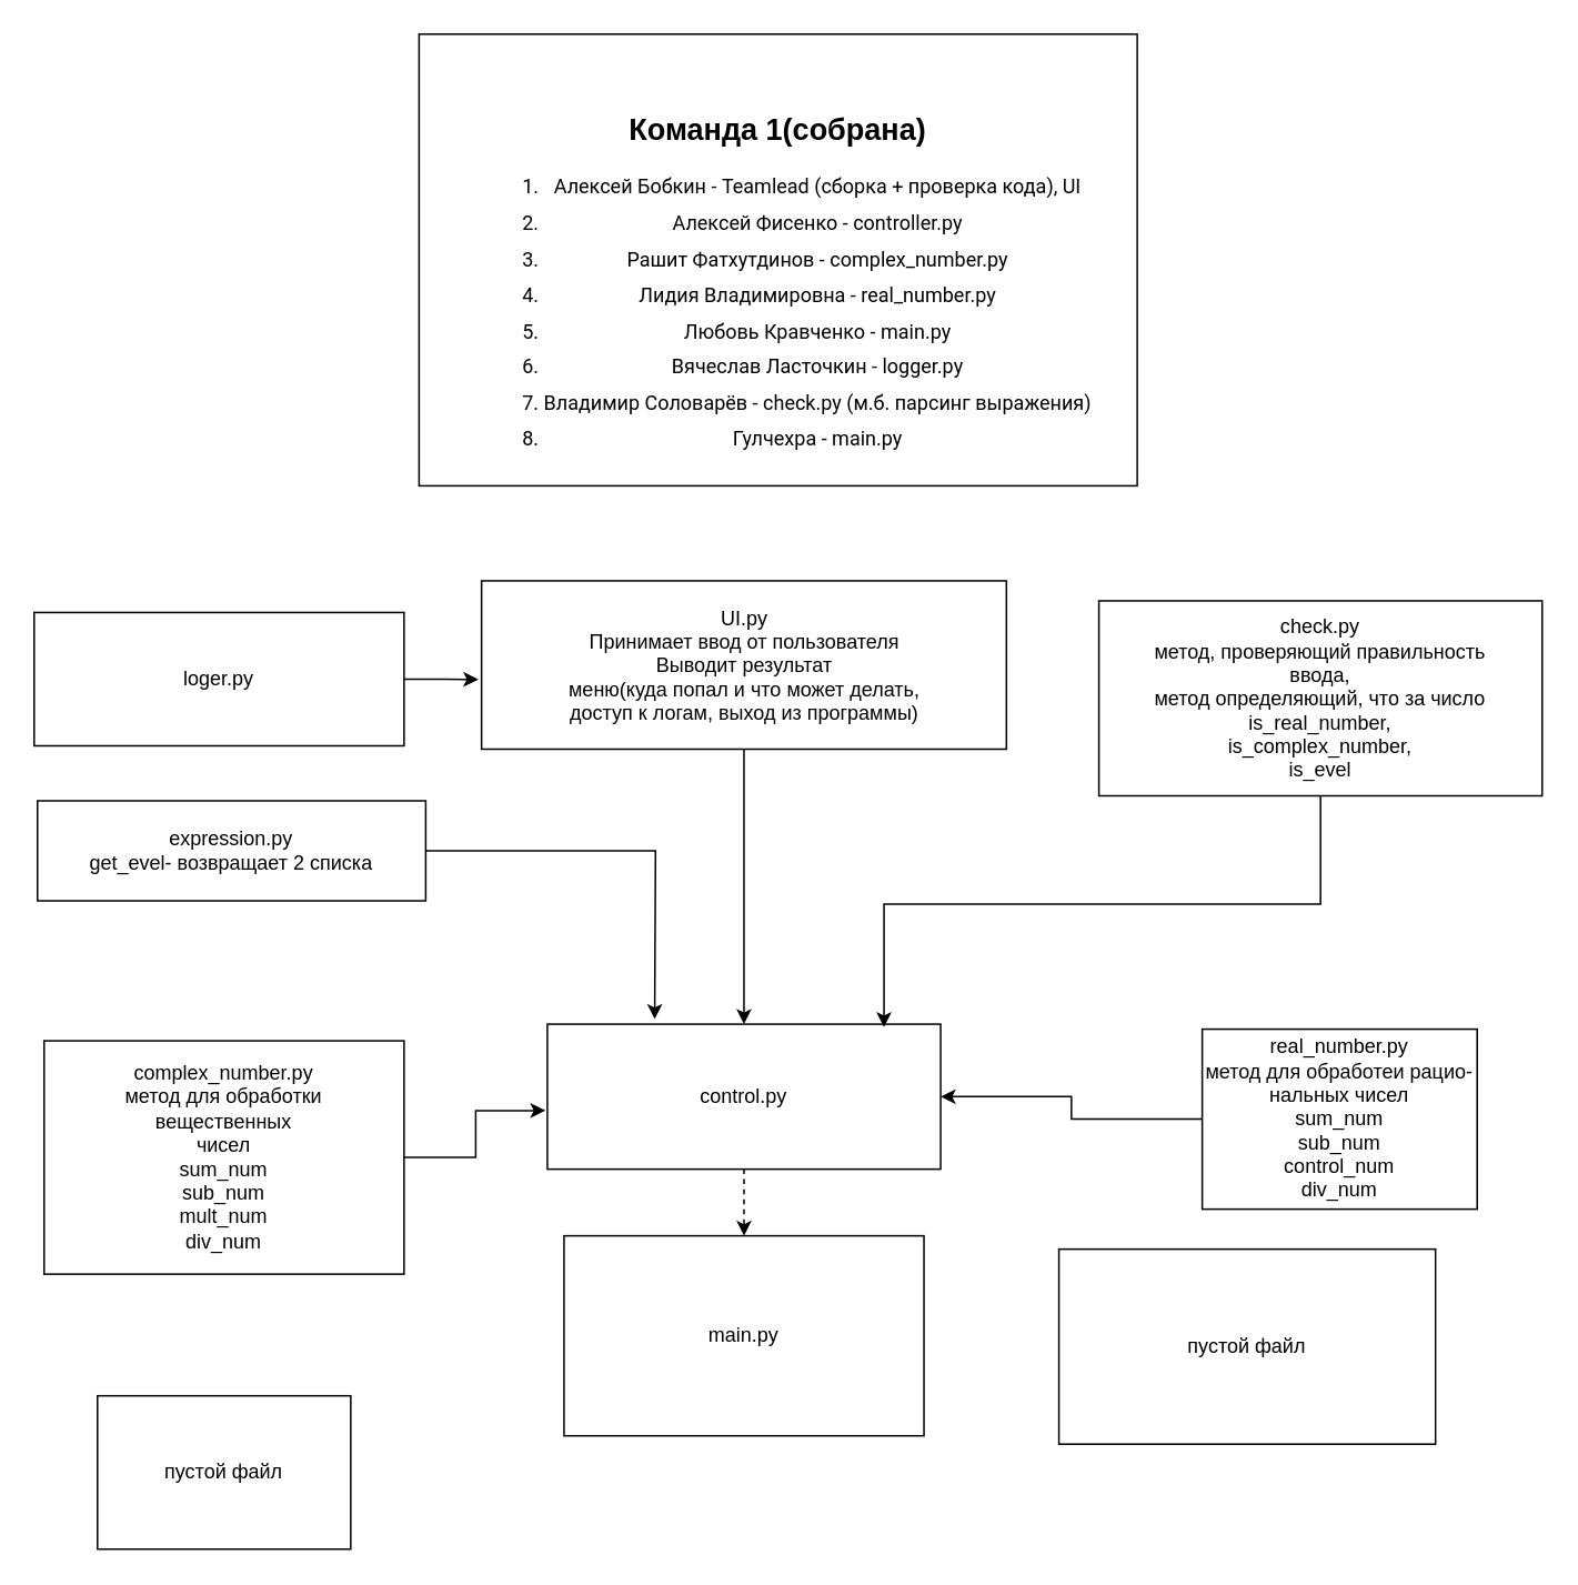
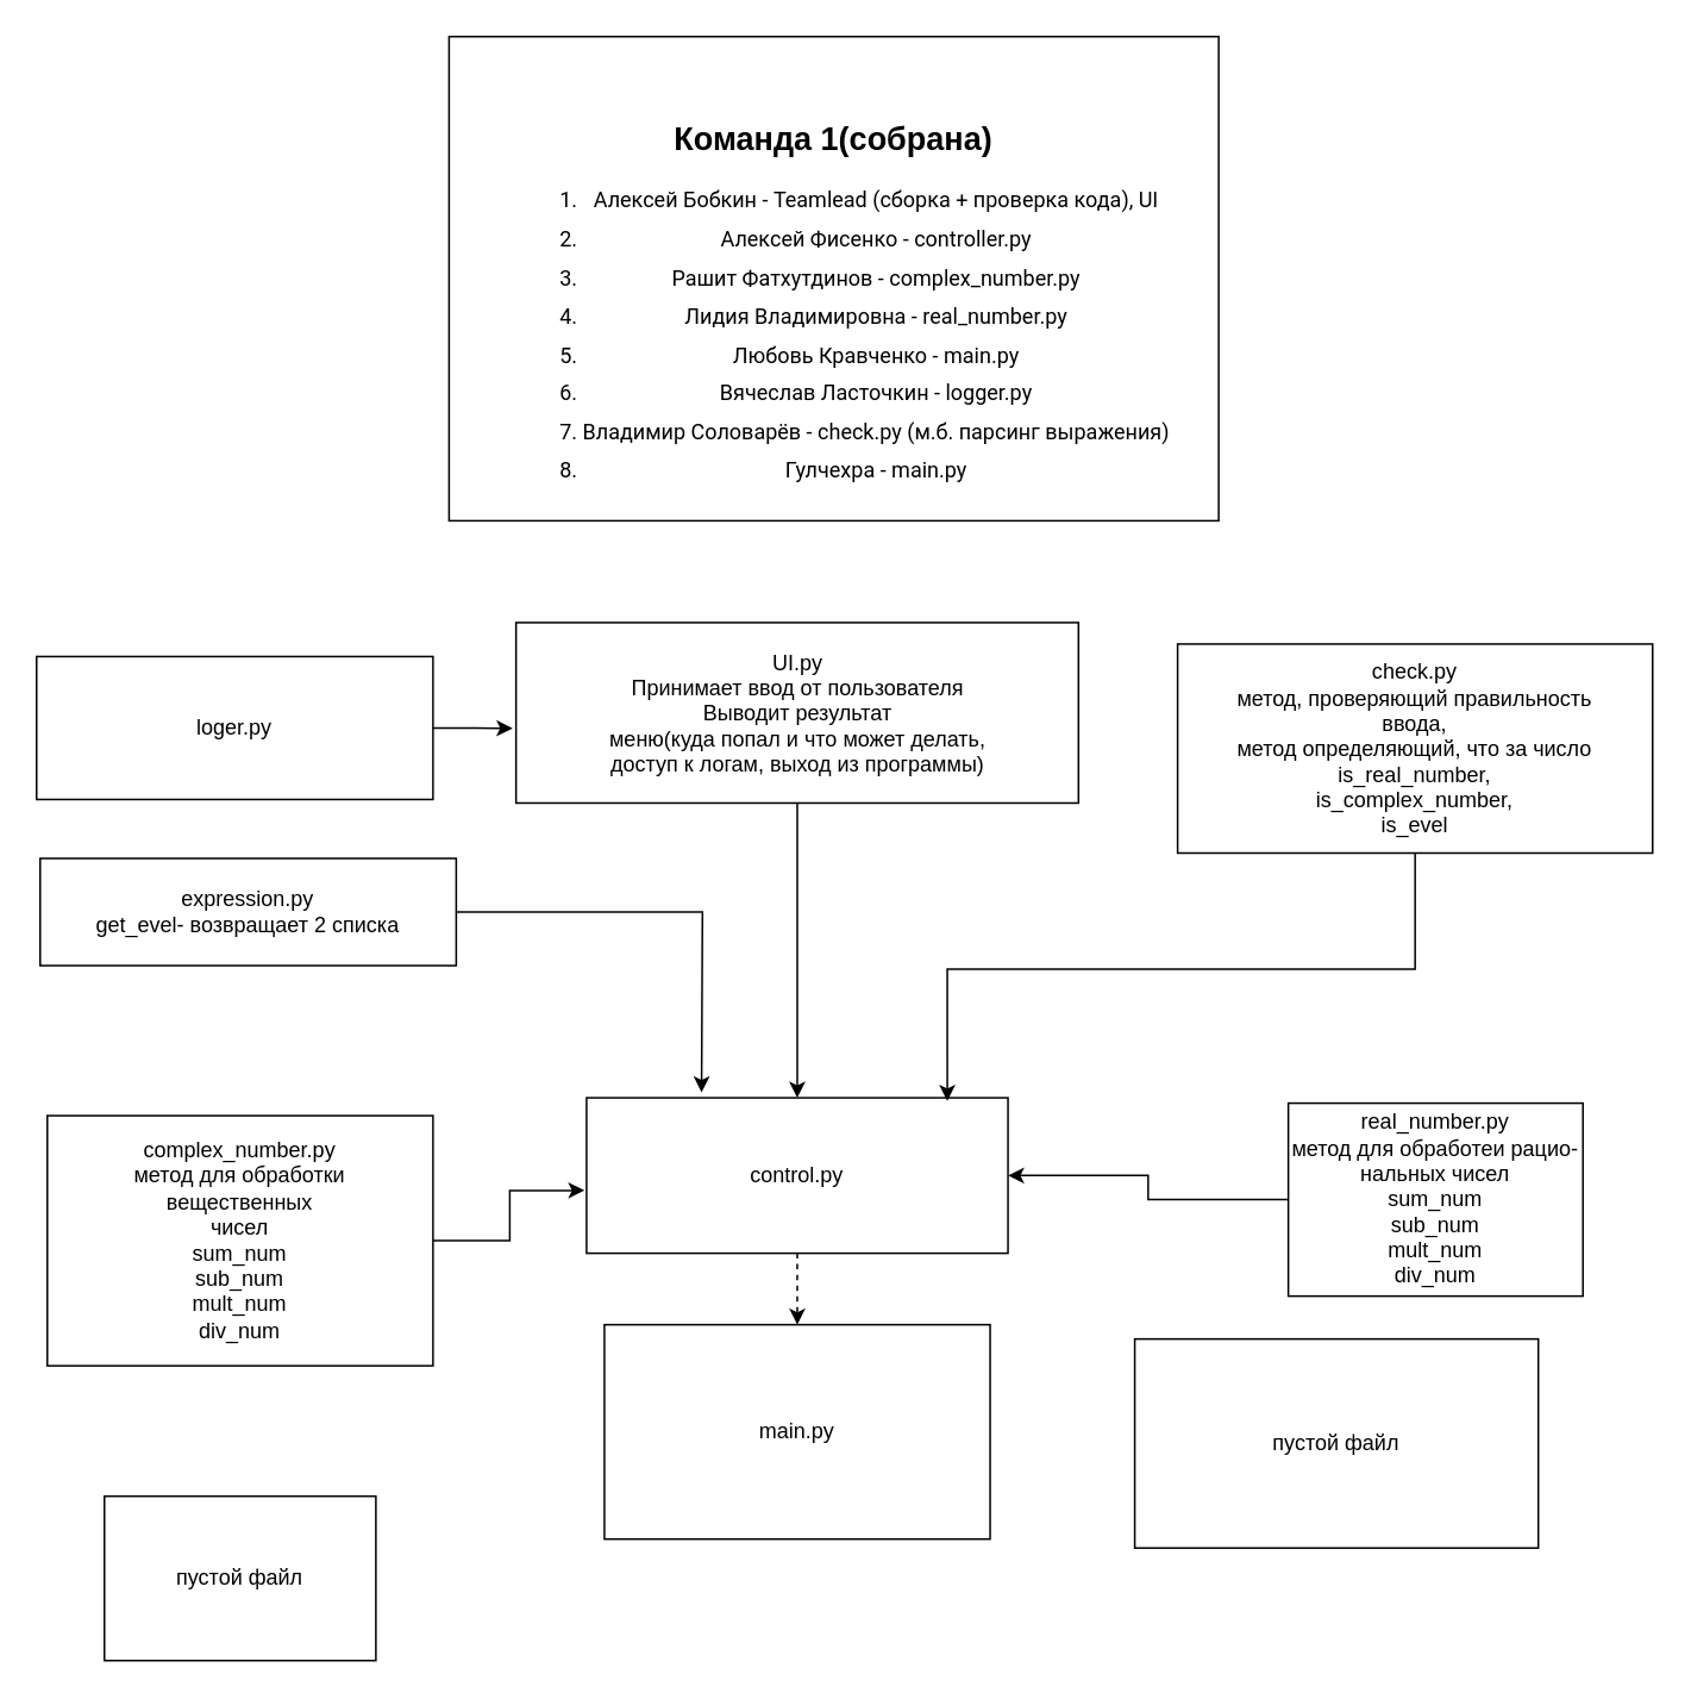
- <mxCell id="11" value="real_number.py&lt;br&gt;метод для обработеи рацио-&lt;br&gt;нальных чисел&lt;br&gt;sum_num&lt;br&gt;sub_num&lt;br&gt;control_num&lt;br&gt;div_num" style="rounded=0;whiteSpace=wrap;html=1;" parent="1" vertex="1"><mxGeometry x="721" y="617" width="165" height="108" as="geometry" /></mxCell>
+ <mxCell id="11" value="real_number.py&lt;br&gt;метод для обработеи рацио-&lt;br&gt;нальных чисел&lt;br&gt;sum_num&lt;br&gt;sub_num&lt;br&gt;mult_num&lt;br&gt;div_num" style="rounded=0;whiteSpace=wrap;html=1;" parent="1" vertex="1"><mxGeometry x="721" y="617" width="165" height="108" as="geometry" /></mxCell>
